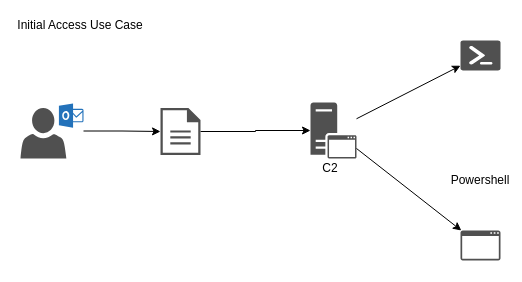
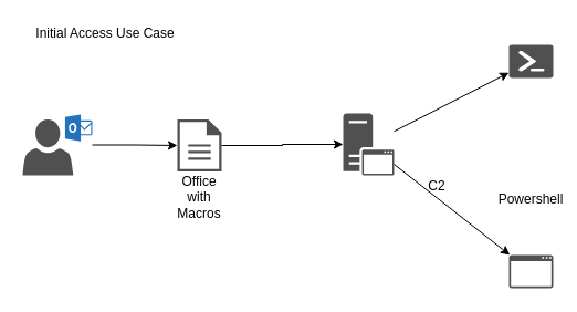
- <mxCell id="13" value="Initial Access Use Case" style="text;html=1;strokeColor=none;fillColor=none;align=center;verticalAlign=middle;whiteSpace=wrap;rounded=0;" vertex="1" parent="1"><mxGeometry x="5" y="15" width="150" height="20" as="geometry" /></mxCell>
+ <mxCell id="13" value="Initial Access Use Case" style="text;html=1;strokeColor=none;fillColor=none;align=center;verticalAlign=middle;whiteSpace=wrap;rounded=0;" vertex="1" parent="1"><mxGeometry x="20" y="20" width="150" height="20" as="geometry" /></mxCell>
- <mxCell id="10" value="C2" style="text;html=1;strokeColor=none;fillColor=none;align=center;verticalAlign=middle;whiteSpace=wrap;rounded=0;" vertex="1" parent="1"><mxGeometry x="310" y="158" width="40" height="20" as="geometry" /></mxCell>
+ <mxCell id="10" value="C2" style="text;html=1;strokeColor=none;fillColor=none;align=center;verticalAlign=middle;whiteSpace=wrap;rounded=0;" vertex="1" parent="1"><mxGeometry x="375" y="158" width="40" height="20" as="geometry" /></mxCell>
+ <mxCell id="9" value="Office with Macros" style="text;html=1;strokeColor=none;fillColor=none;align=center;verticalAlign=middle;whiteSpace=wrap;rounded=0;" vertex="1" parent="1"><mxGeometry x="160" y="168" width="40" height="20" as="geometry" /></mxCell>
